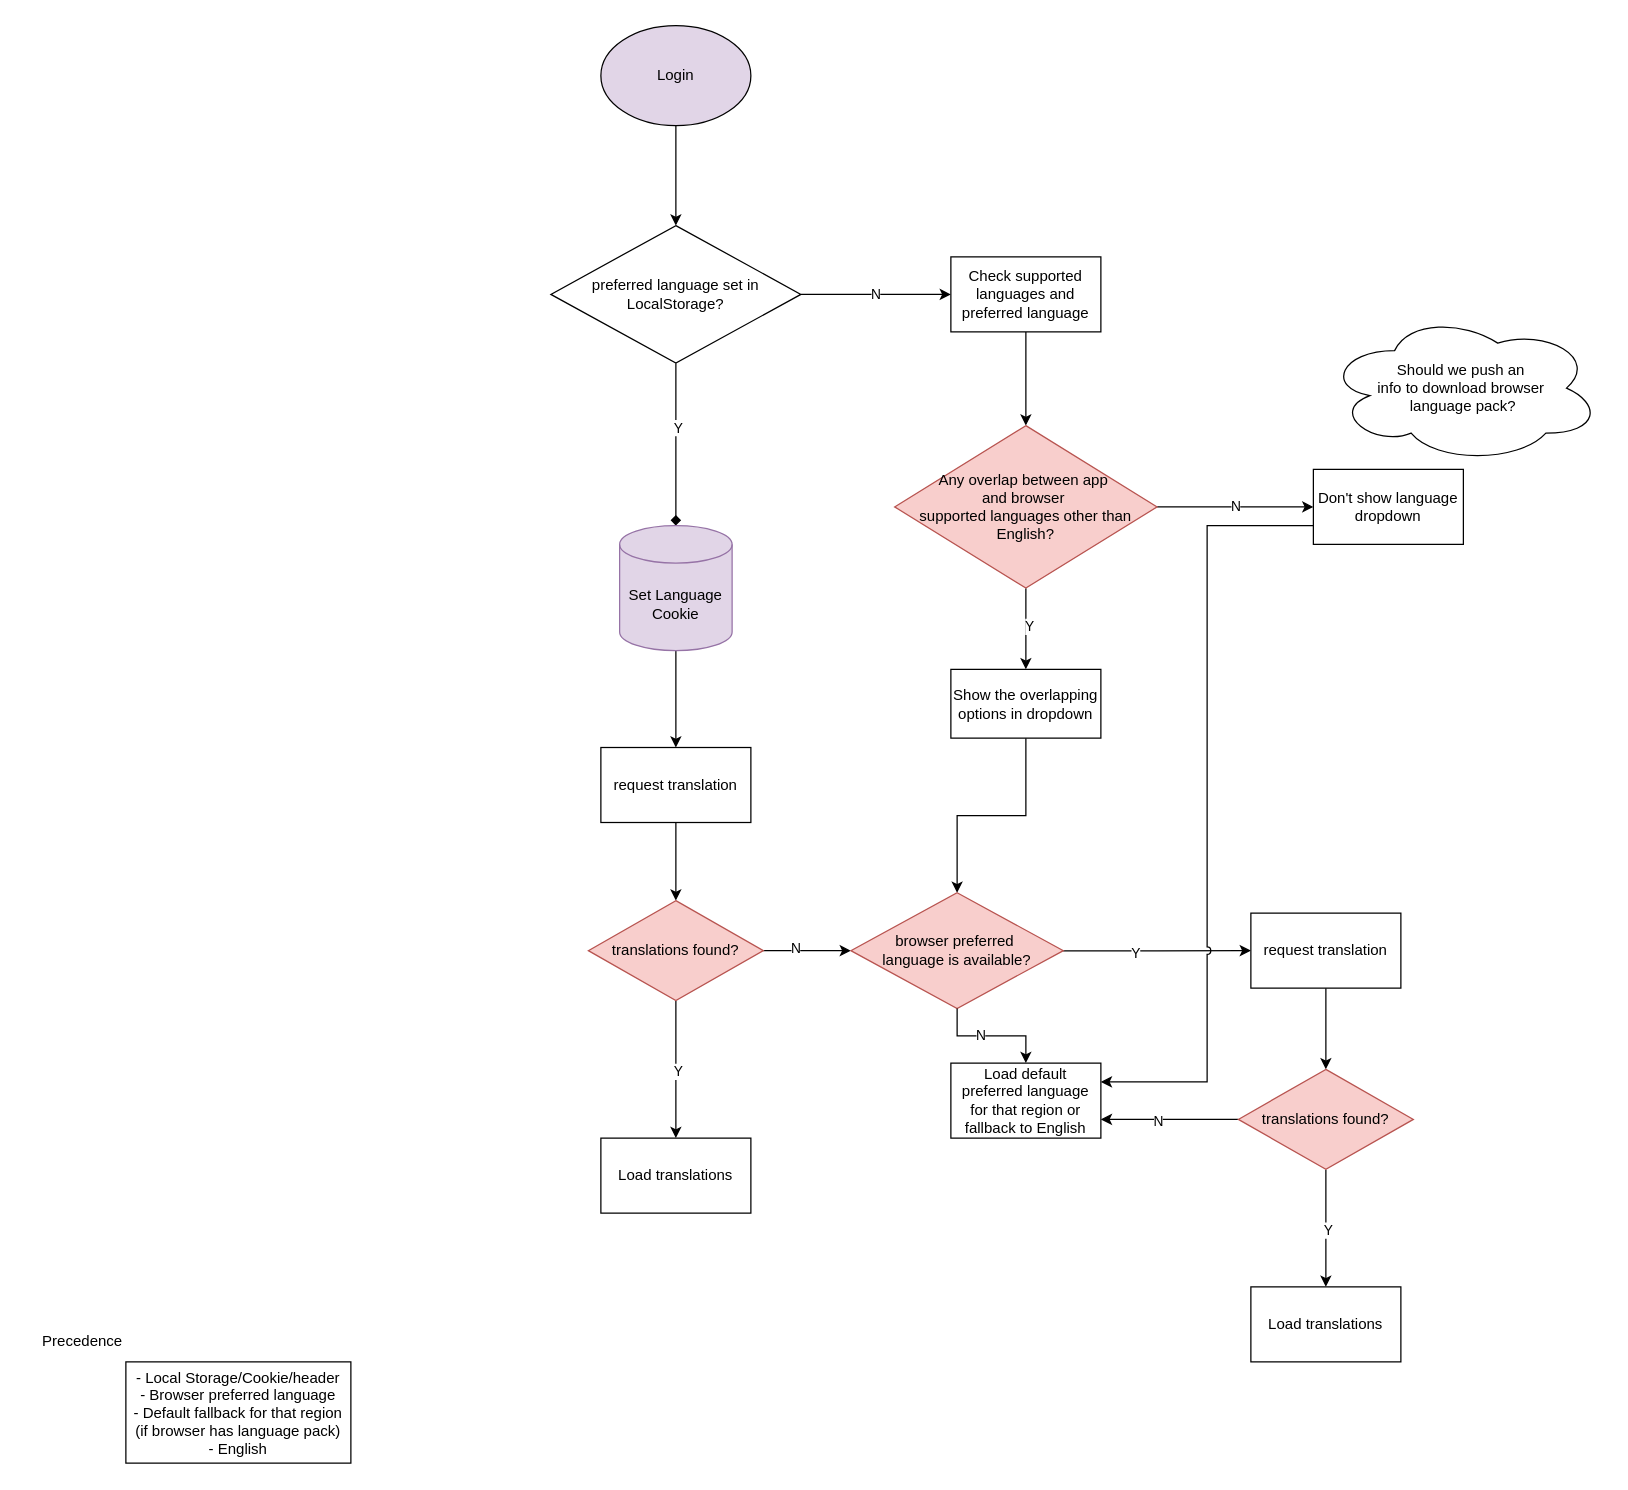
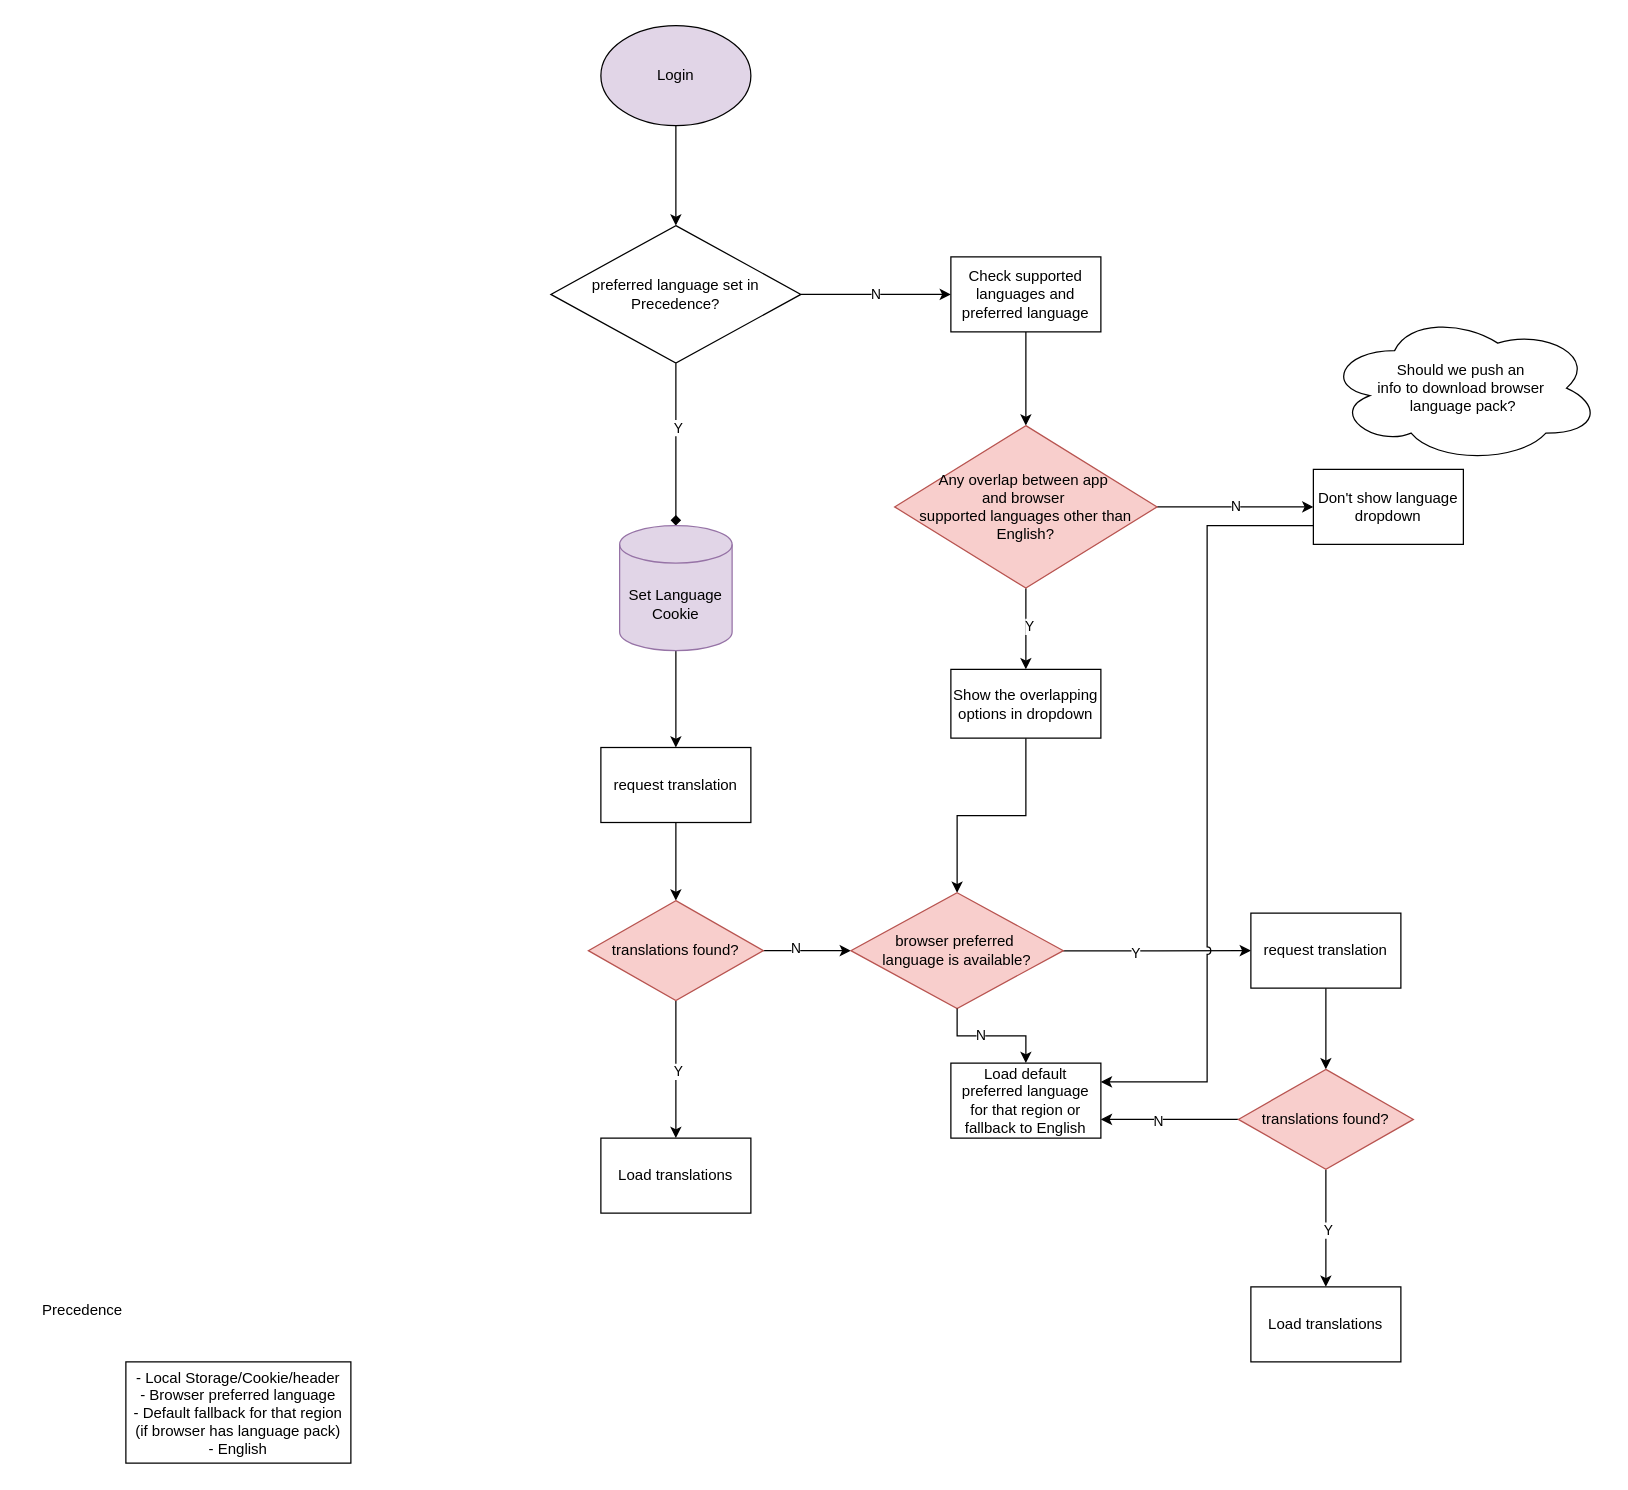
- <mxCell id="7" value="preferred language set in LocalStorage?" style="rhombus;whiteSpace=wrap;html=1;" vertex="1" parent="1"><mxGeometry x="440" y="180" width="200" height="110" as="geometry" /></mxCell>
+ <mxCell id="7" value="preferred language set in Precedence?" style="rhombus;whiteSpace=wrap;html=1;" vertex="1" parent="1"><mxGeometry x="440" y="180" width="200" height="110" as="geometry" /></mxCell>
- <mxCell id="32" value="Precedence" style="text;html=1;align=center;verticalAlign=middle;resizable=0;points=[];autosize=1;strokeColor=none;fillColor=none;" vertex="1" parent="1"><mxGeometry x="20" y="1058" width="90" height="30" as="geometry" /></mxCell>
+ <mxCell id="32" value="Precedence" style="text;html=1;align=center;verticalAlign=middle;resizable=0;points=[];autosize=1;strokeColor=none;fillColor=none;" vertex="1" parent="1"><mxGeometry x="20" y="1033" width="90" height="30" as="geometry" /></mxCell>
